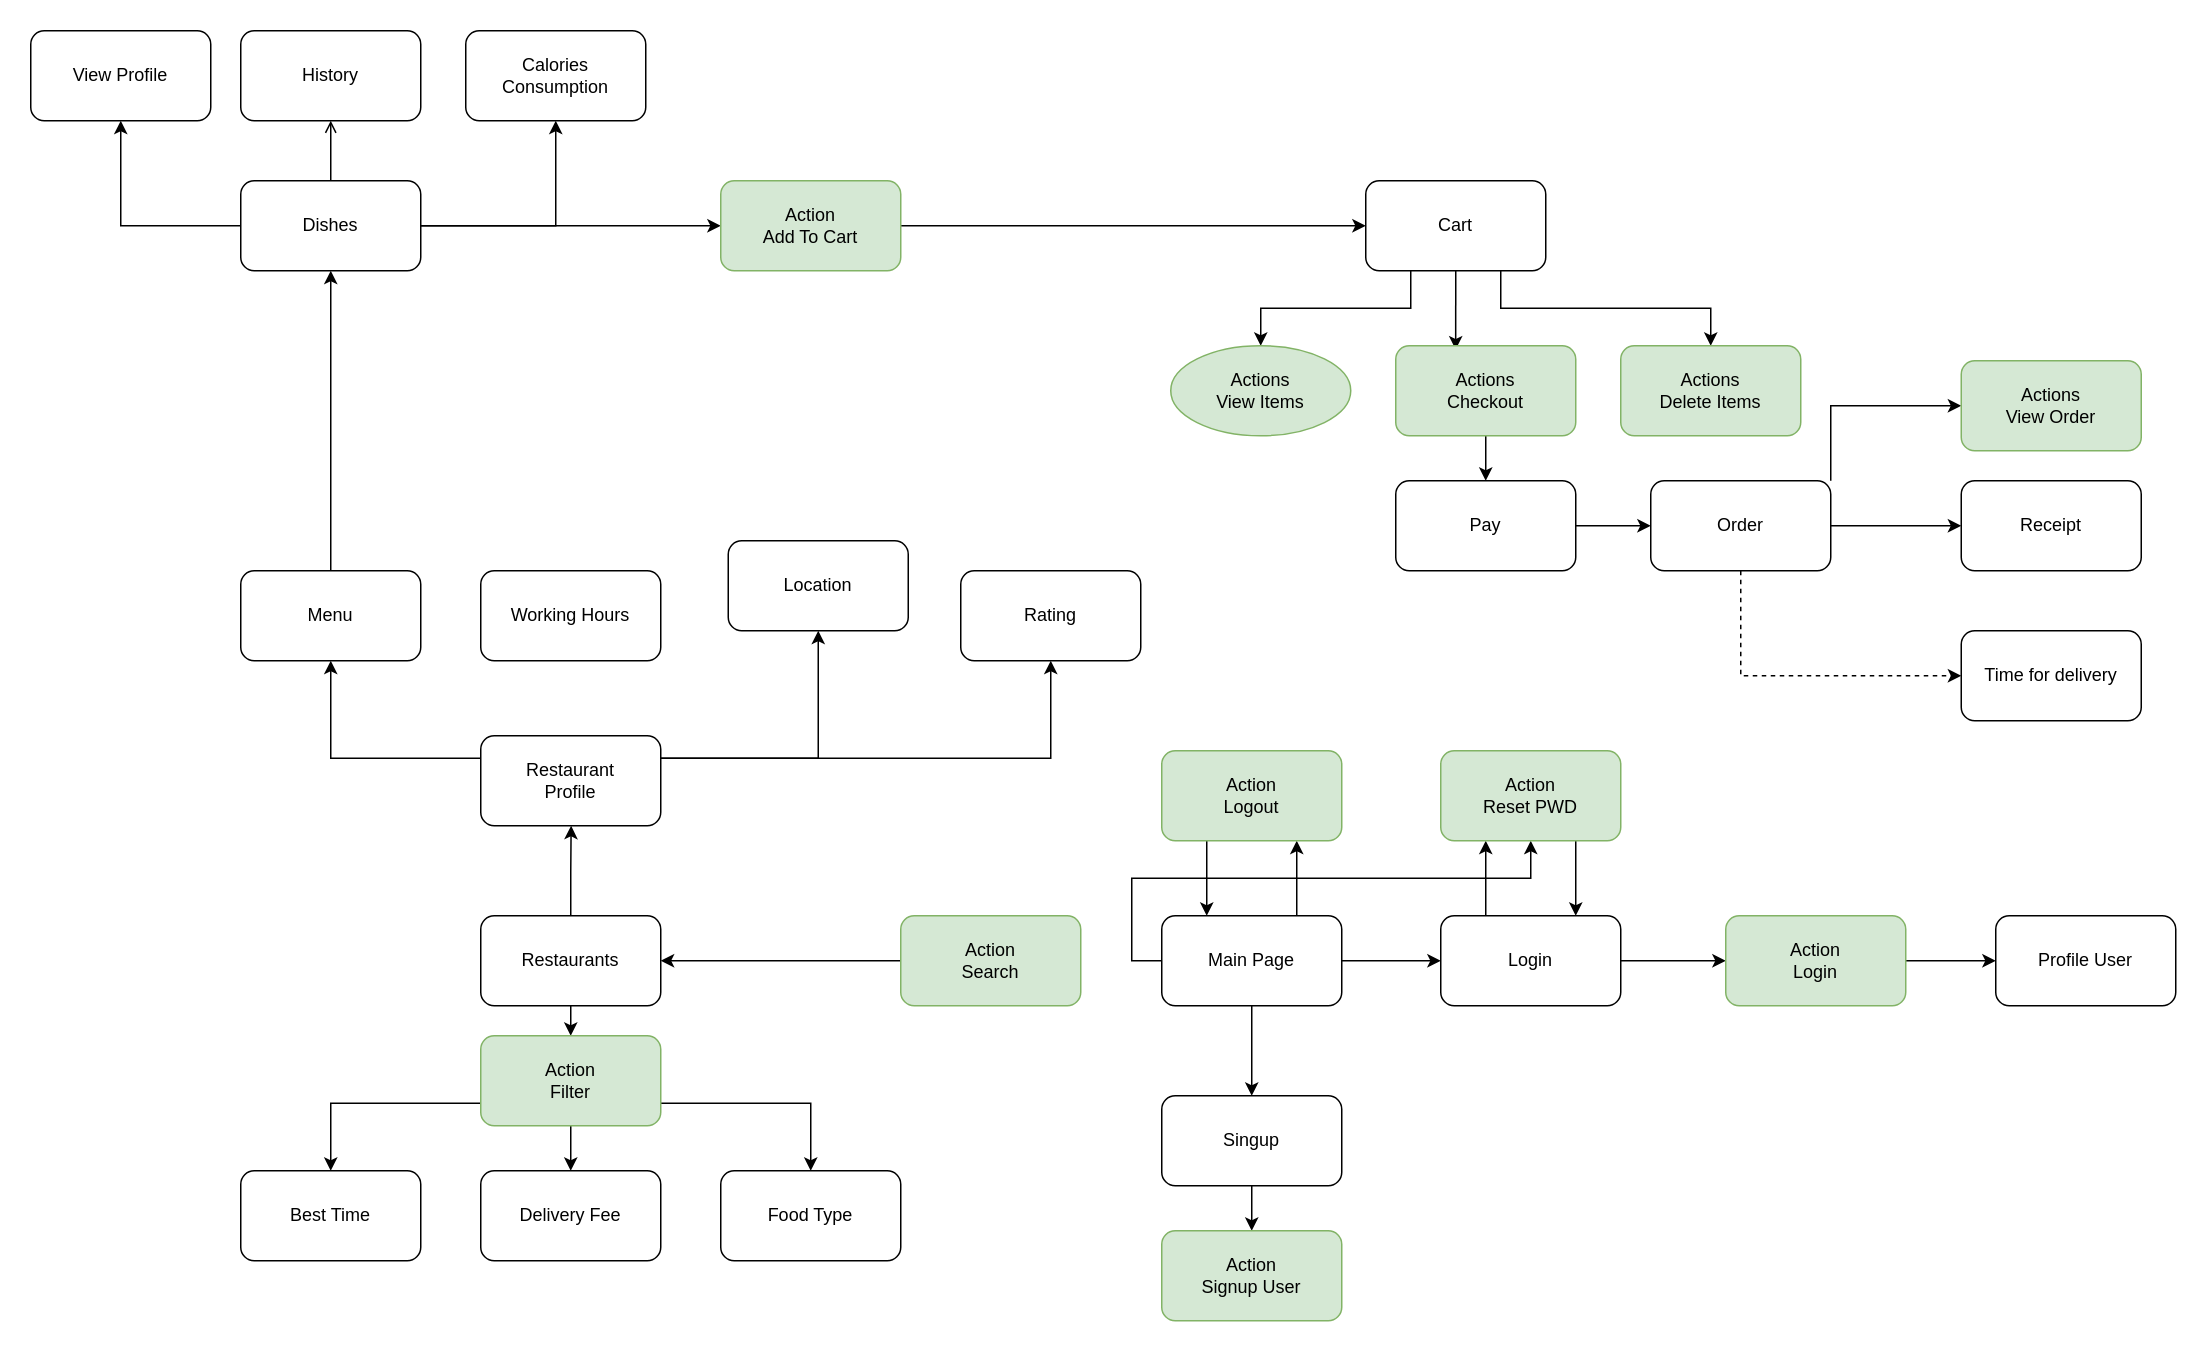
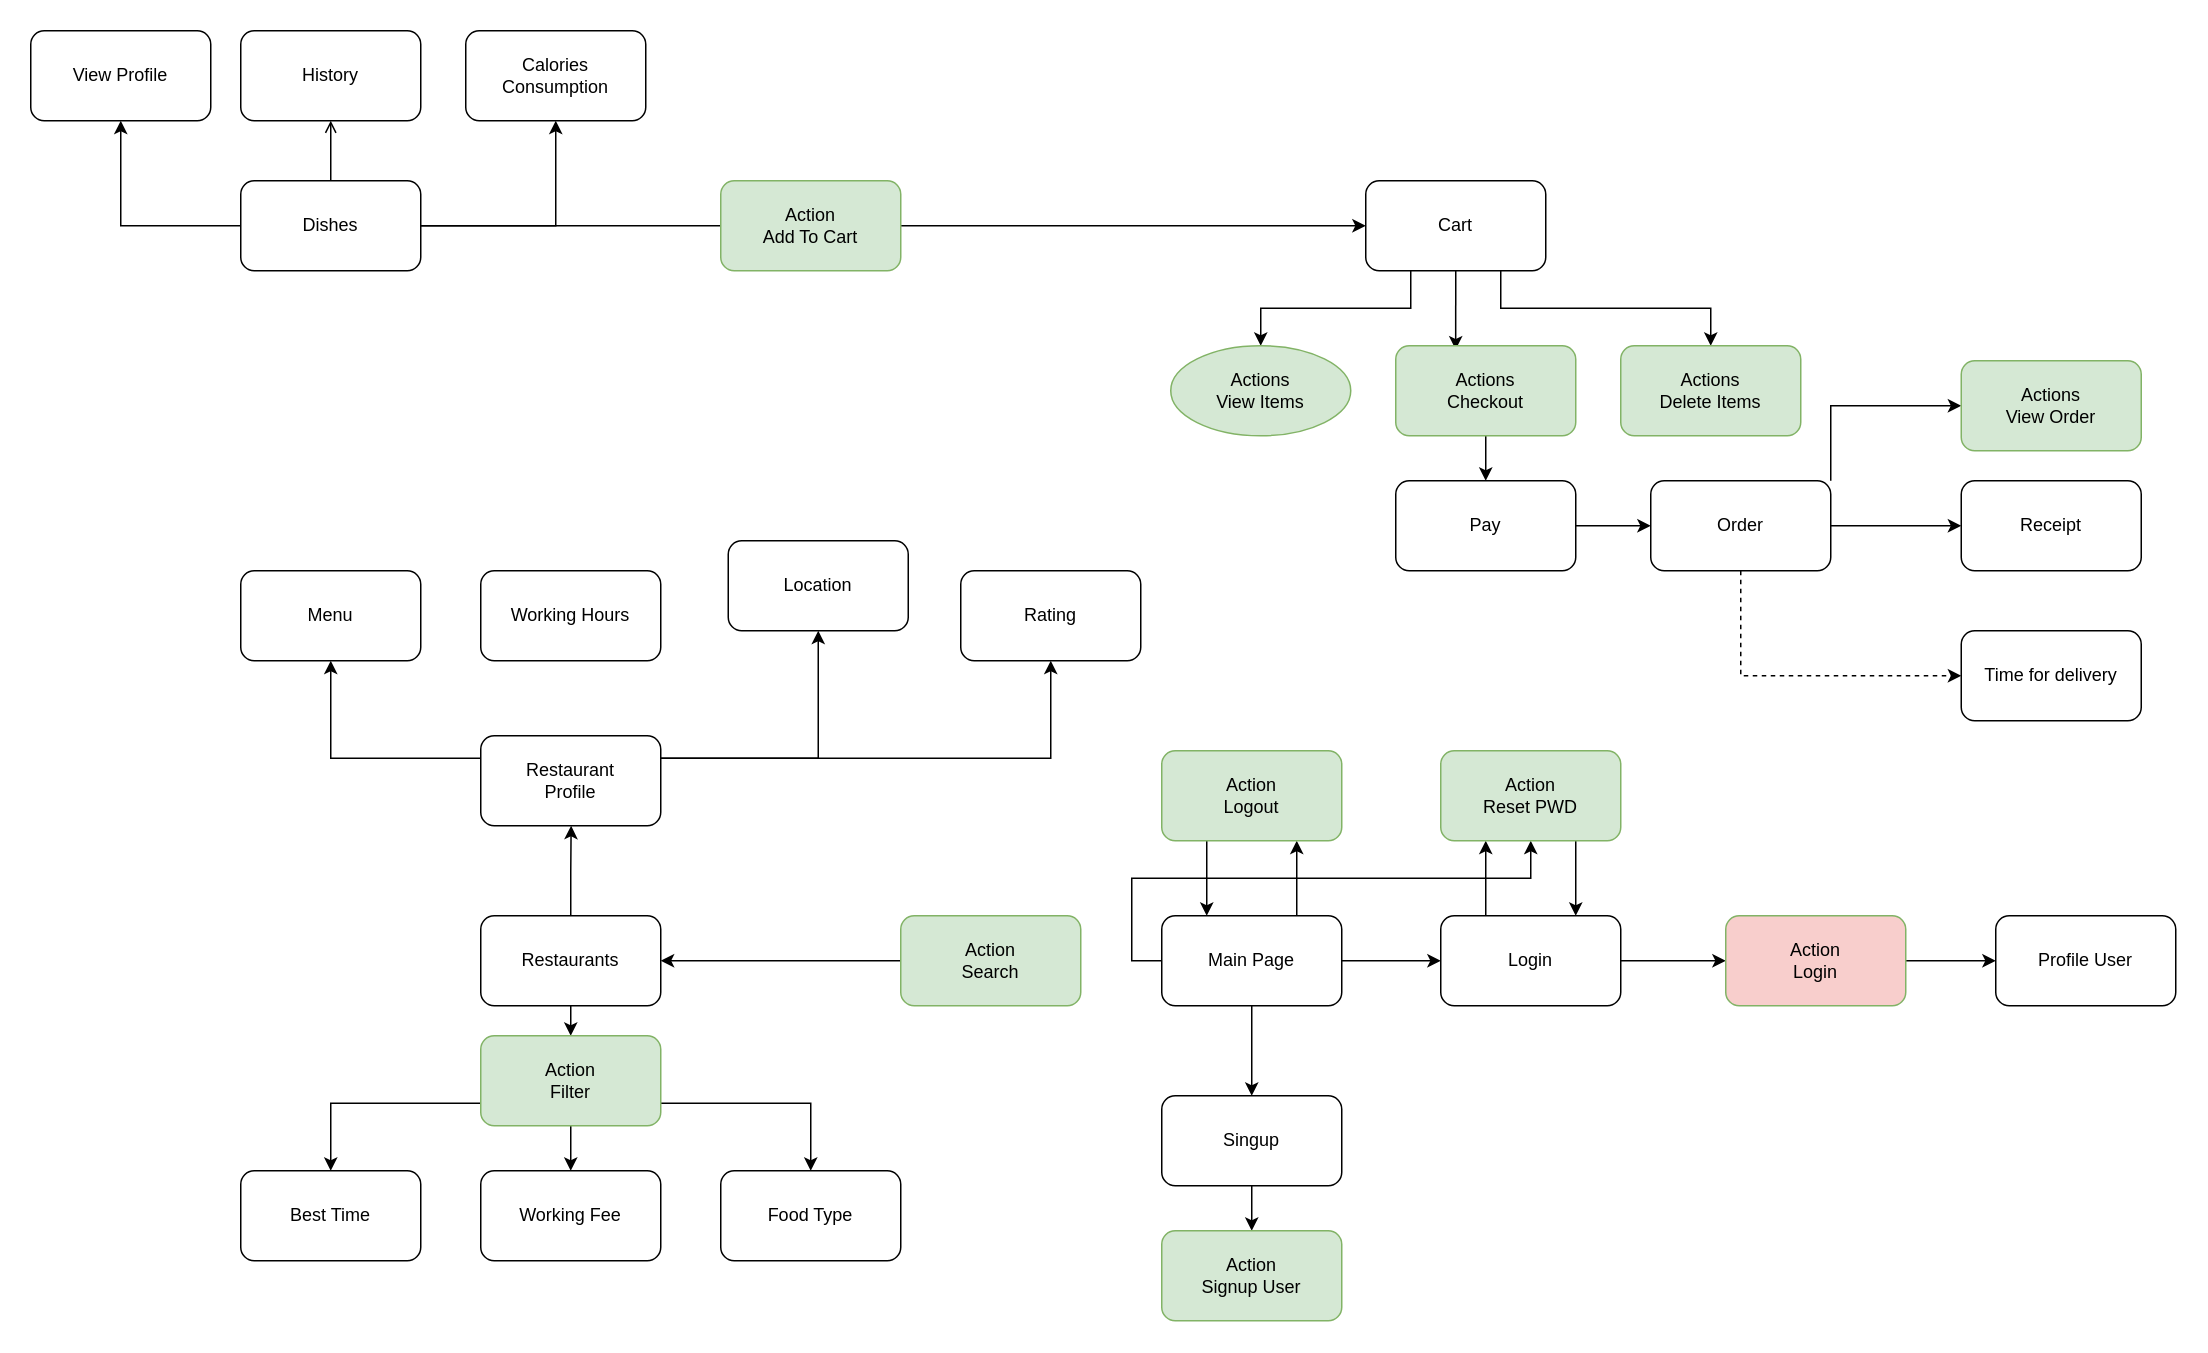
- <mxCell id="37" style="edgeStyle=orthogonalEdgeStyle;rounded=0;orthogonalLoop=1;jettySize=auto;html=1;exitX=1;exitY=0.5;exitDx=0;exitDy=0;entryX=0;entryY=0.5;entryDx=0;entryDy=0;" parent="1" source="38" target="43" edge="1"><mxGeometry relative="1" as="geometry" /></mxCell>
+ <mxCell id="37" style="edgeStyle=orthogonalEdgeStyle;rounded=0;orthogonalLoop=1;jettySize=auto;html=1;exitX=1;exitY=0.5;exitDx=0;exitDy=0;entryX=0;entryY=0.5;entryDx=0;entryDy=0;endArrow=none;" parent="1" source="38" target="43" edge="1"><mxGeometry relative="1" as="geometry" /></mxCell>
- <mxCell id="29" style="edgeStyle=orthogonalEdgeStyle;rounded=0;orthogonalLoop=1;jettySize=auto;html=1;exitX=0.5;exitY=0;exitDx=0;exitDy=0;entryX=0.5;entryY=1;entryDx=0;entryDy=0;" parent="1" source="30" target="38" edge="1"><mxGeometry relative="1" as="geometry" /></mxCell>
- <mxCell id="64" value="&lt;div&gt;Action&lt;br&gt;&lt;/div&gt;&lt;div&gt;Login&lt;/div&gt;" style="rounded=1;whiteSpace=wrap;html=1;fillColor=#d5e8d4;strokeColor=#82b366;" parent="1" vertex="1"><mxGeometry x="1150" y="610" width="120" height="60" as="geometry" /></mxCell>
+ <mxCell id="64" value="&lt;div&gt;Action&lt;br&gt;&lt;/div&gt;&lt;div&gt;Login&lt;/div&gt;" style="rounded=1;whiteSpace=wrap;html=1;fillColor=#f8cecc;strokeColor=#82b366;" parent="1" vertex="1"><mxGeometry x="1150" y="610" width="120" height="60" as="geometry" /></mxCell>
- <mxCell id="19" value="Delivery Fee" style="rounded=1;whiteSpace=wrap;html=1;" parent="1" vertex="1"><mxGeometry x="320" y="780" width="120" height="60" as="geometry" /></mxCell>
+ <mxCell id="19" value="Working Fee" style="rounded=1;whiteSpace=wrap;html=1;" parent="1" vertex="1"><mxGeometry x="320" y="780" width="120" height="60" as="geometry" /></mxCell>
